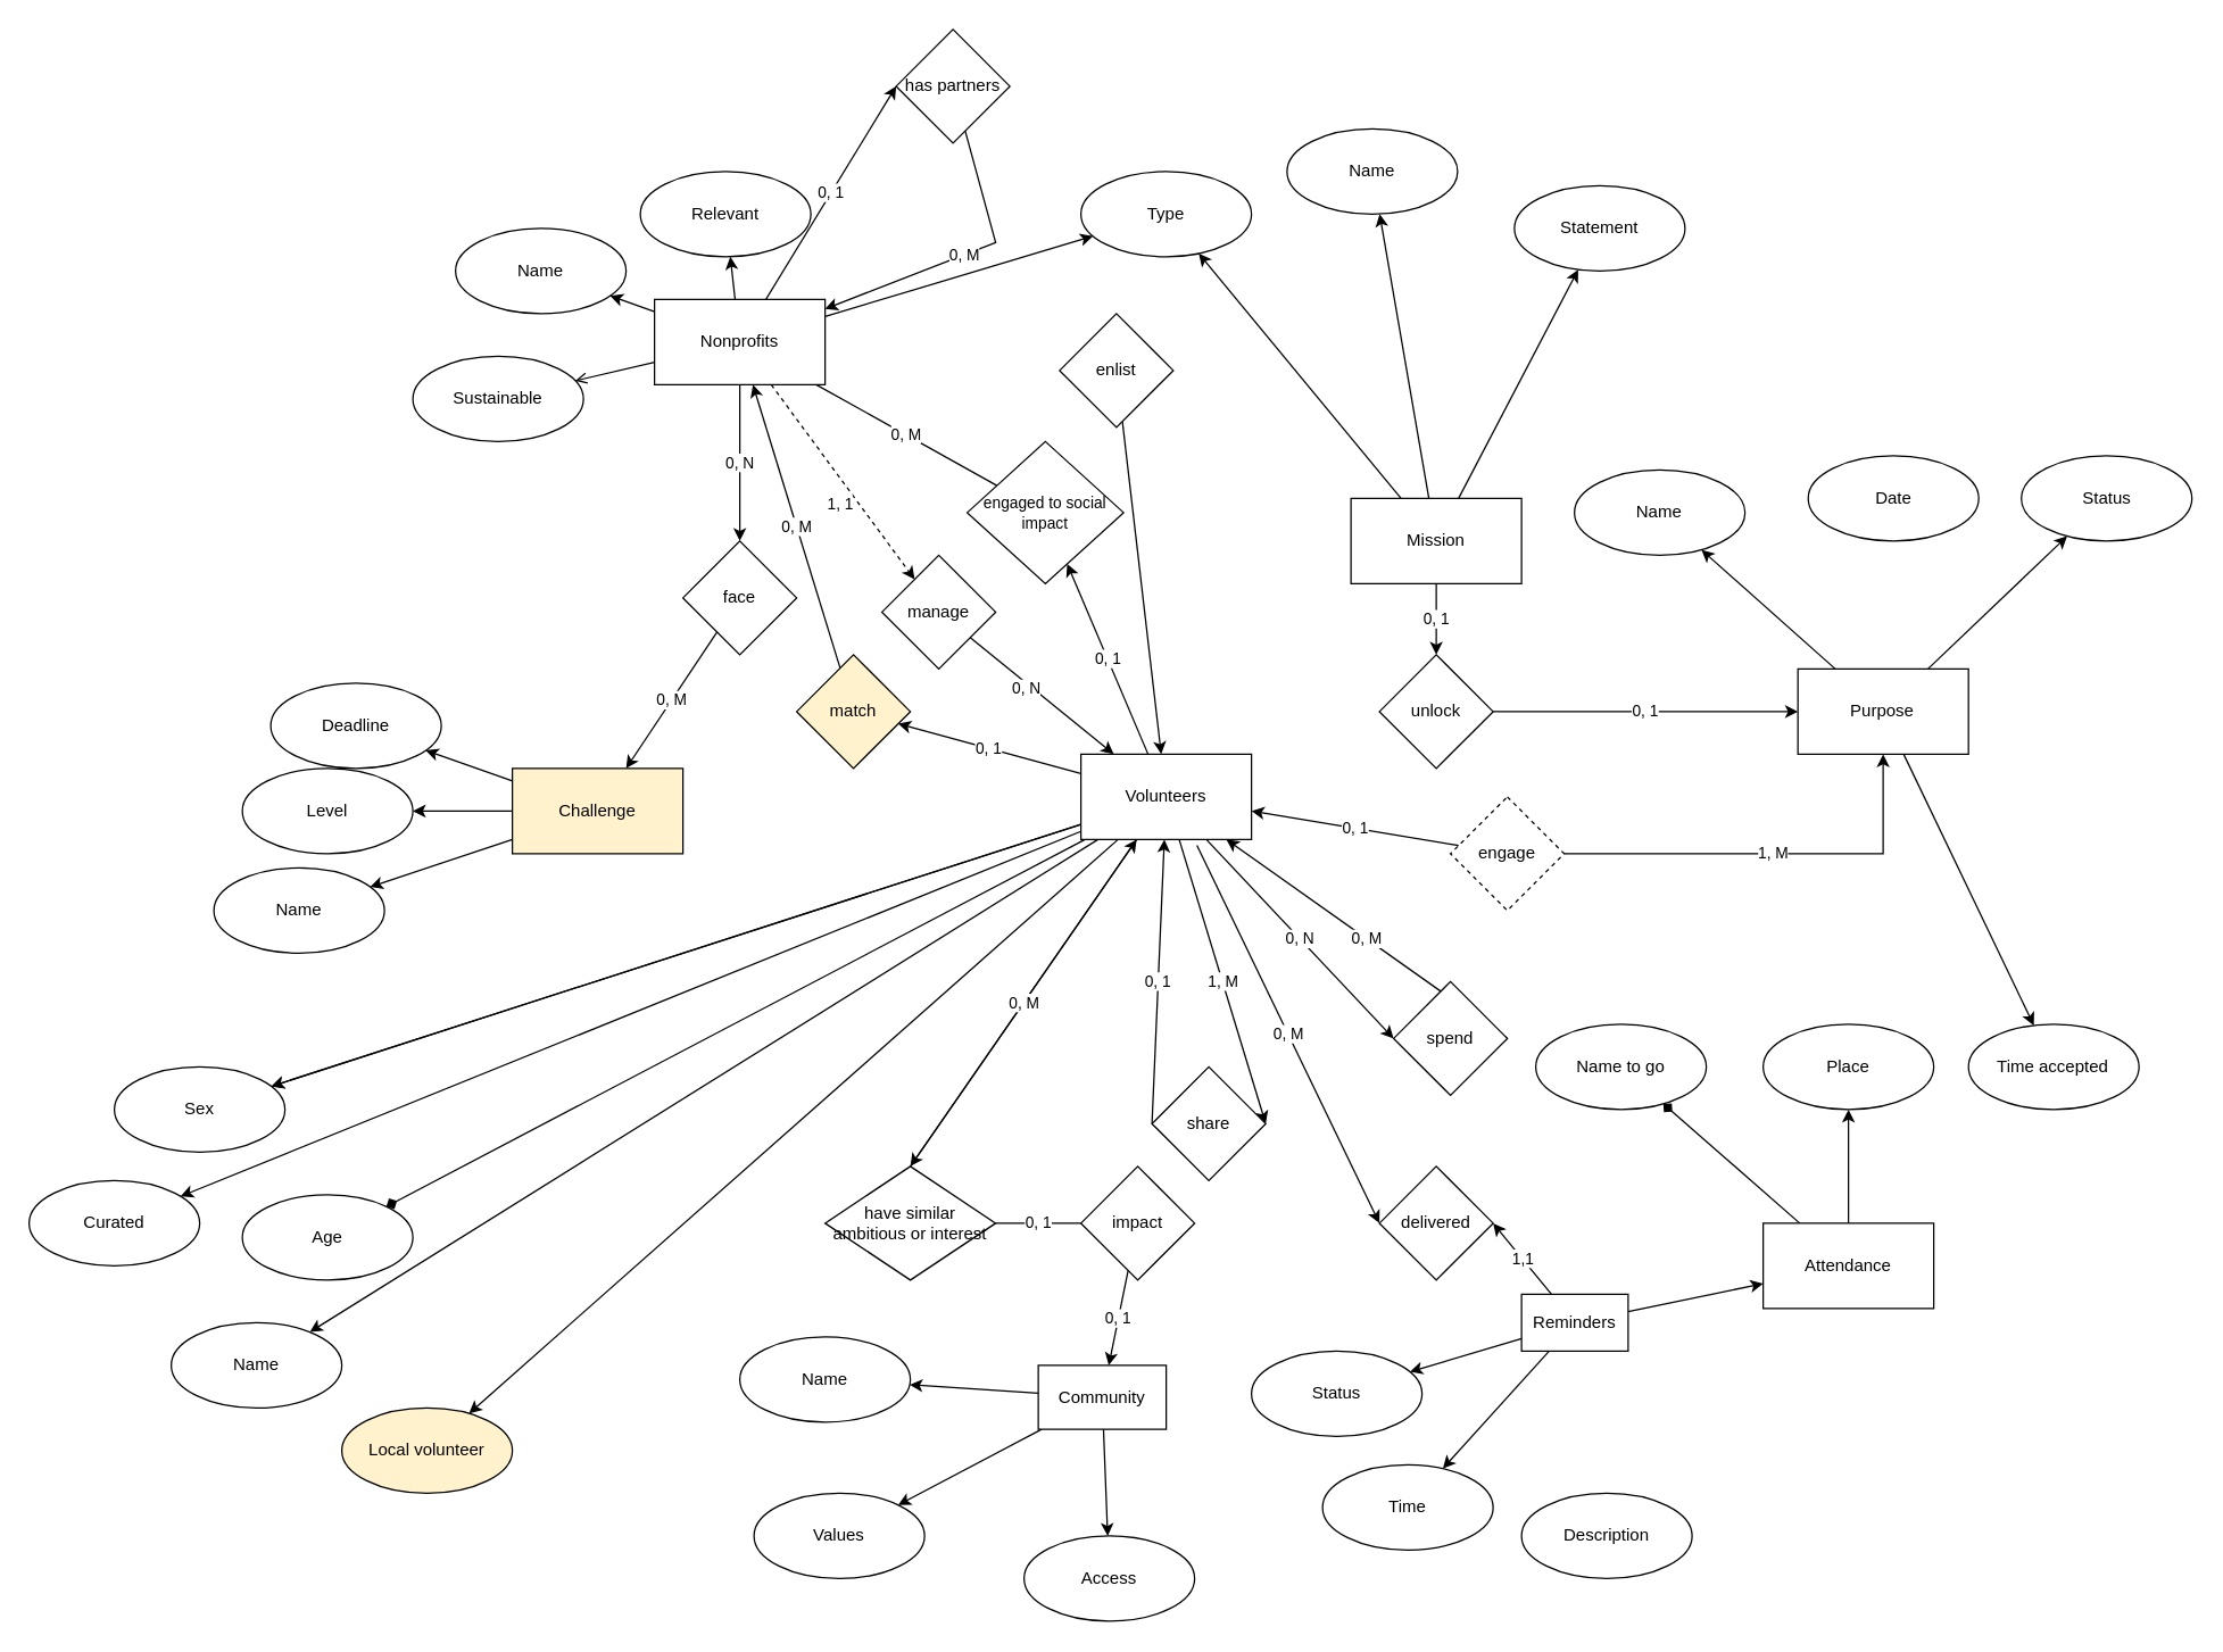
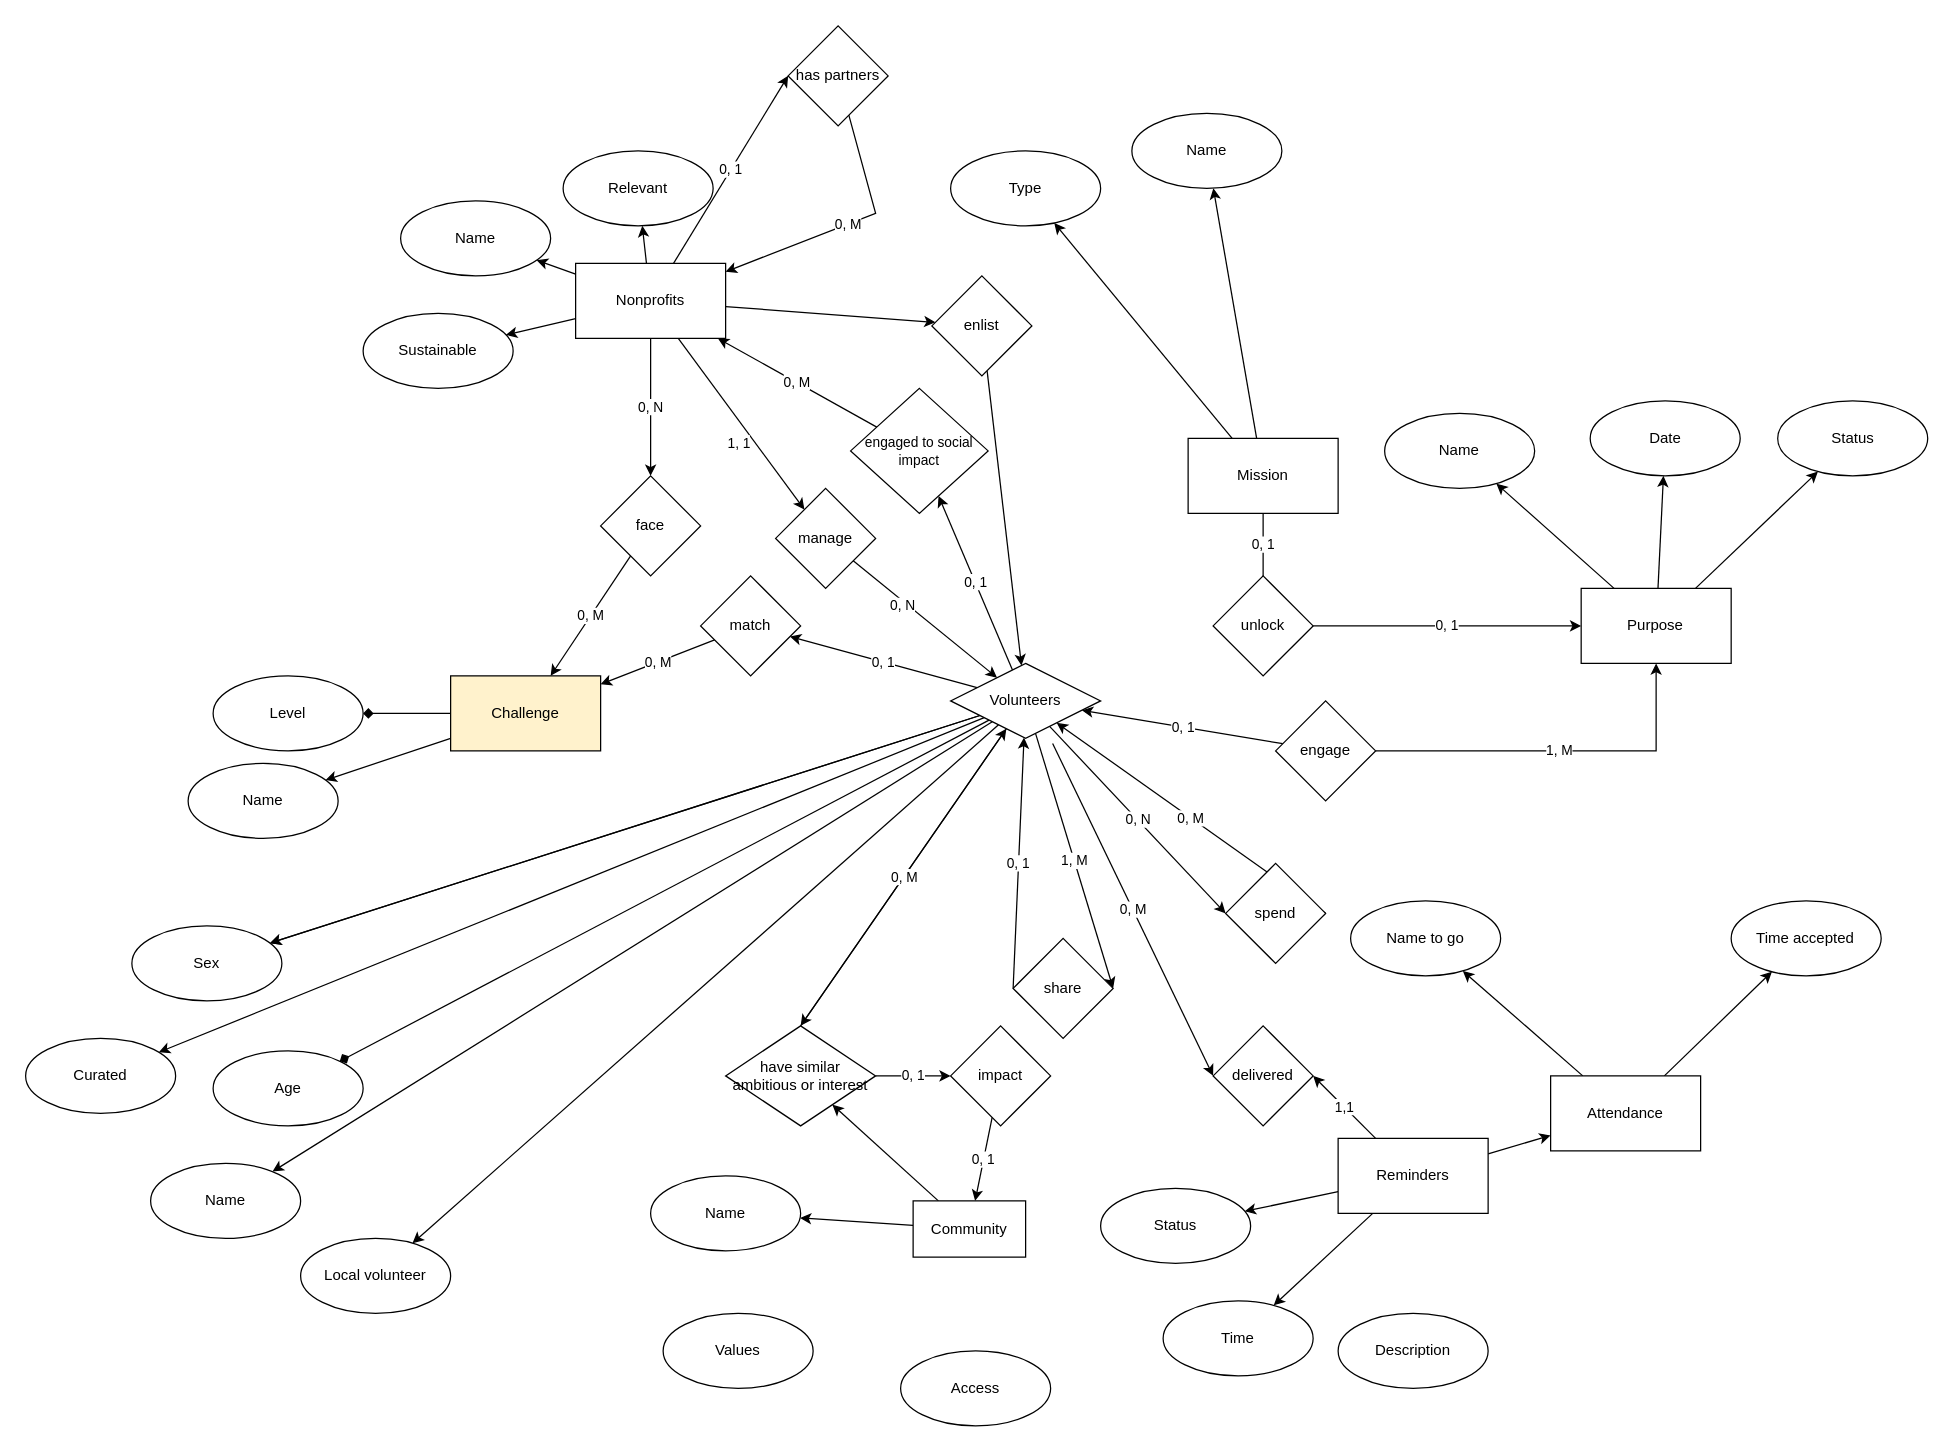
- <mxCell id="52" value="Statement" style="ellipse;whiteSpace=wrap;html=1;rounded=0;" parent="1" vertex="1"><mxGeometry x="1065" y="130" width="120" height="60" as="geometry" /></mxCell>
- <mxCell id="6" value="" style="edgeStyle=none;rounded=0;orthogonalLoop=1;jettySize=auto;html=1;" parent="1" source="9" target="51" edge="1"><mxGeometry relative="1" as="geometry" /></mxCell>
+ <mxCell id="6" value="" style="edgeStyle=none;rounded=0;orthogonalLoop=1;jettySize=auto;html=1;" parent="1" source="9" target="78" edge="1"><mxGeometry relative="1" as="geometry" /></mxCell>
- <mxCell id="2" value="" style="rounded=0;orthogonalLoop=1;jettySize=auto;html=1;endArrow=open;" parent="1" source="9" target="49" edge="1"><mxGeometry relative="1" as="geometry" /></mxCell>
+ <mxCell id="2" value="" style="rounded=0;orthogonalLoop=1;jettySize=auto;html=1;" parent="1" source="9" target="49" edge="1"><mxGeometry relative="1" as="geometry" /></mxCell>
- <mxCell id="79" value="0, M" style="edgeStyle=none;rounded=0;orthogonalLoop=1;jettySize=auto;html=1;fontSize=11;endArrow=none;" parent="1" source="80" target="9" edge="1"><mxGeometry relative="1" as="geometry"><mxPoint x="630" y="430" as="targetPoint" /></mxGeometry></mxCell>
+ <mxCell id="79" value="0, M" style="edgeStyle=none;rounded=0;orthogonalLoop=1;jettySize=auto;html=1;fontSize=11;" parent="1" source="80" target="9" edge="1"><mxGeometry relative="1" as="geometry"><mxPoint x="630" y="430" as="targetPoint" /></mxGeometry></mxCell>
- <mxCell id="36" value="" style="rounded=0;orthogonalLoop=1;jettySize=auto;html=1;" parent="1" source="40" target="52" edge="1"><mxGeometry relative="1" as="geometry" /></mxCell>
- <mxCell id="7" value="" style="edgeStyle=none;rounded=0;orthogonalLoop=1;jettySize=auto;html=1;fontSize=11;dashed=1;" parent="1" source="9" target="93" edge="1"><mxGeometry relative="1" as="geometry" /></mxCell>
+ <mxCell id="7" value="" style="edgeStyle=none;rounded=0;orthogonalLoop=1;jettySize=auto;html=1;fontSize=11;" parent="1" source="9" target="93" edge="1"><mxGeometry relative="1" as="geometry" /></mxCell>
- <mxCell id="96" value="0, M" style="edgeStyle=none;rounded=0;orthogonalLoop=1;jettySize=auto;html=1;fontSize=11;" parent="1" source="98" target="9" edge="1"><mxGeometry relative="1" as="geometry"><mxPoint x="1030" y="820" as="targetPoint" /></mxGeometry></mxCell>
+ <mxCell id="96" value="0, M" style="edgeStyle=none;rounded=0;orthogonalLoop=1;jettySize=auto;html=1;fontSize=11;" parent="1" source="98" target="44" edge="1"><mxGeometry relative="1" as="geometry"><mxPoint x="1030" y="820" as="targetPoint" /></mxGeometry></mxCell>
- <mxCell id="39" value="0, 1" style="edgeStyle=none;rounded=0;orthogonalLoop=1;jettySize=auto;html=1;fontSize=11;" parent="1" source="40" target="89" edge="1"><mxGeometry relative="1" as="geometry" /></mxCell>
+ <mxCell id="39" value="0, 1" style="edgeStyle=none;rounded=0;orthogonalLoop=1;jettySize=auto;html=1;fontSize=11;endArrow=none;" parent="1" source="40" target="89" edge="1"><mxGeometry relative="1" as="geometry" /></mxCell>
- <mxCell id="98" value="match" style="rhombus;whiteSpace=wrap;html=1;rounded=0;fillColor=#fff2cc;" parent="1" vertex="1"><mxGeometry x="560" y="460" width="80" height="80" as="geometry" /></mxCell>
+ <mxCell id="98" value="match" style="rhombus;whiteSpace=wrap;html=1;rounded=0;" parent="1" vertex="1"><mxGeometry x="560" y="460" width="80" height="80" as="geometry" /></mxCell>
- <mxCell id="73" value="Deadline" style="ellipse;whiteSpace=wrap;html=1;rounded=0;" parent="1" vertex="1"><mxGeometry x="190" y="480" width="120" height="60" as="geometry" /></mxCell>
- <mxCell id="43" value="" style="edgeStyle=none;rounded=0;orthogonalLoop=1;jettySize=auto;html=1;" parent="1" source="44" target="73" edge="1"><mxGeometry relative="1" as="geometry" /></mxCell>
- <mxCell id="26" value="Volunteers" style="rounded=0;whiteSpace=wrap;html=1;" parent="1" vertex="1"><mxGeometry x="760" width="120" height="60" as="geometry" y="530" /></mxCell>
+ <mxCell id="26" value="Volunteers" style="rhombus;whiteSpace=wrap;html=1;" parent="1" vertex="1"><mxGeometry x="760" width="120" height="60" as="geometry" y="530" /></mxCell>
- <mxCell id="42" value="" style="edgeStyle=none;rounded=0;orthogonalLoop=1;jettySize=auto;html=1;" parent="1" source="44" target="72" edge="1"><mxGeometry relative="1" as="geometry" /></mxCell>
+ <mxCell id="42" value="" style="edgeStyle=none;rounded=0;orthogonalLoop=1;jettySize=auto;html=1;endArrow=diamond;" parent="1" source="44" target="72" edge="1"><mxGeometry relative="1" as="geometry" /></mxCell>
- <mxCell id="91" value="engage" style="rhombus;whiteSpace=wrap;html=1;rounded=0;dashed=1;" parent="1" vertex="1"><mxGeometry x="1020" y="560" width="80" height="80" as="geometry" /></mxCell>
+ <mxCell id="91" value="engage" style="rhombus;whiteSpace=wrap;html=1;rounded=0;" parent="1" vertex="1"><mxGeometry x="1020" y="560" width="80" height="80" as="geometry" /></mxCell>
- <mxCell id="11" value="" style="edgeStyle=none;rounded=0;orthogonalLoop=1;jettySize=auto;html=1;" parent="1" source="13" target="68" edge="1"><mxGeometry relative="1" as="geometry"><mxPoint x="1331.66" y="310" as="sourcePoint" /></mxGeometry></mxCell>
+ <mxCell id="11" value="" style="edgeStyle=none;rounded=0;orthogonalLoop=1;jettySize=auto;html=1;" parent="1" source="13" target="63" edge="1"><mxGeometry relative="1" as="geometry"><mxPoint x="1331.66" y="310" as="sourcePoint" /></mxGeometry></mxCell>
- <mxCell id="70" value="Place" style="ellipse;whiteSpace=wrap;html=1;rounded=0;" parent="1" vertex="1"><mxGeometry x="1240" y="720" width="120" height="60" as="geometry" /></mxCell>
- <mxCell id="55" value="Sex" style="ellipse;whiteSpace=wrap;html=1;rounded=0;" parent="1" vertex="1"><mxGeometry x="80" y="750" width="120" height="60" as="geometry" /></mxCell>
+ <mxCell id="55" value="Sex" style="ellipse;whiteSpace=wrap;html=1;rounded=0;" parent="1" vertex="1"><mxGeometry x="105" y="740" width="120" height="60" as="geometry" /></mxCell>
- <mxCell id="46" value="" style="edgeStyle=none;rounded=0;orthogonalLoop=1;jettySize=auto;html=1;endArrow=diamond;" parent="1" source="48" target="69" edge="1"><mxGeometry relative="1" as="geometry" /></mxCell>
+ <mxCell id="46" value="" style="edgeStyle=none;rounded=0;orthogonalLoop=1;jettySize=auto;html=1;" parent="1" source="48" target="69" edge="1"><mxGeometry relative="1" as="geometry" /></mxCell>
+ <mxCell id="45" value="" style="edgeStyle=none;rounded=0;orthogonalLoop=1;jettySize=auto;html=1;" parent="1" source="48" target="68" edge="1"><mxGeometry relative="1" as="geometry" /></mxCell>
- <mxCell id="47" value="" style="edgeStyle=none;rounded=0;orthogonalLoop=1;jettySize=auto;html=1;" parent="1" source="48" target="70" edge="1"><mxGeometry relative="1" as="geometry" /></mxCell>
- <mxCell id="86" value="0, 1" style="edgeStyle=orthogonalEdgeStyle;rounded=0;orthogonalLoop=1;jettySize=auto;html=1;endArrow=none;" edge="1" parent="1" source="87" target="102"><mxGeometry relative="1" as="geometry" /></mxCell>
+ <mxCell id="86" value="0, 1" style="edgeStyle=orthogonalEdgeStyle;rounded=0;orthogonalLoop=1;jettySize=auto;html=1;" edge="1" parent="1" source="87" target="102"><mxGeometry relative="1" as="geometry" /></mxCell>
- <mxCell id="31" value="Reminders" style="rounded=0;whiteSpace=wrap;html=1;" parent="1" vertex="1"><mxGeometry x="1070" y="910" width="75" height="40" as="geometry" /></mxCell>
+ <mxCell id="31" value="Reminders" style="rounded=0;whiteSpace=wrap;html=1;" parent="1" vertex="1"><mxGeometry x="1070" y="910" width="120" height="60" as="geometry" /></mxCell>
- <mxCell id="57" value="Local volunteer" style="ellipse;whiteSpace=wrap;html=1;rounded=0;fillColor=#fff2cc;" parent="1" vertex="1"><mxGeometry x="240" y="990" width="120" height="60" as="geometry" /></mxCell>
+ <mxCell id="57" value="Local volunteer" style="ellipse;whiteSpace=wrap;html=1;rounded=0;" parent="1" vertex="1"><mxGeometry x="240" y="990" width="120" height="60" as="geometry" /></mxCell>
- <mxCell id="33" value="" style="edgeStyle=none;rounded=0;orthogonalLoop=1;jettySize=auto;html=1;" parent="1" source="35" target="60" edge="1"><mxGeometry relative="1" as="geometry" /></mxCell>
- <mxCell id="34" value="" style="edgeStyle=none;rounded=0;orthogonalLoop=1;jettySize=auto;html=1;" parent="1" source="35" target="61" edge="1"><mxGeometry relative="1" as="geometry" /></mxCell>
+ <mxCell id="34" value="" style="edgeStyle=none;rounded=0;orthogonalLoop=1;jettySize=auto;html=1;" parent="1" source="35" target="87" edge="1"><mxGeometry relative="1" as="geometry" /></mxCell>
- <mxCell id="67" value="Time" style="ellipse;whiteSpace=wrap;html=1;rounded=0;" parent="1" vertex="1"><mxGeometry x="930" y="1030" width="120" height="60" as="geometry" /></mxCell>
+ <mxCell id="67" value="Time" style="ellipse;whiteSpace=wrap;html=1;rounded=0;" parent="1" vertex="1"><mxGeometry x="930" y="1040" width="120" height="60" as="geometry" /></mxCell>
